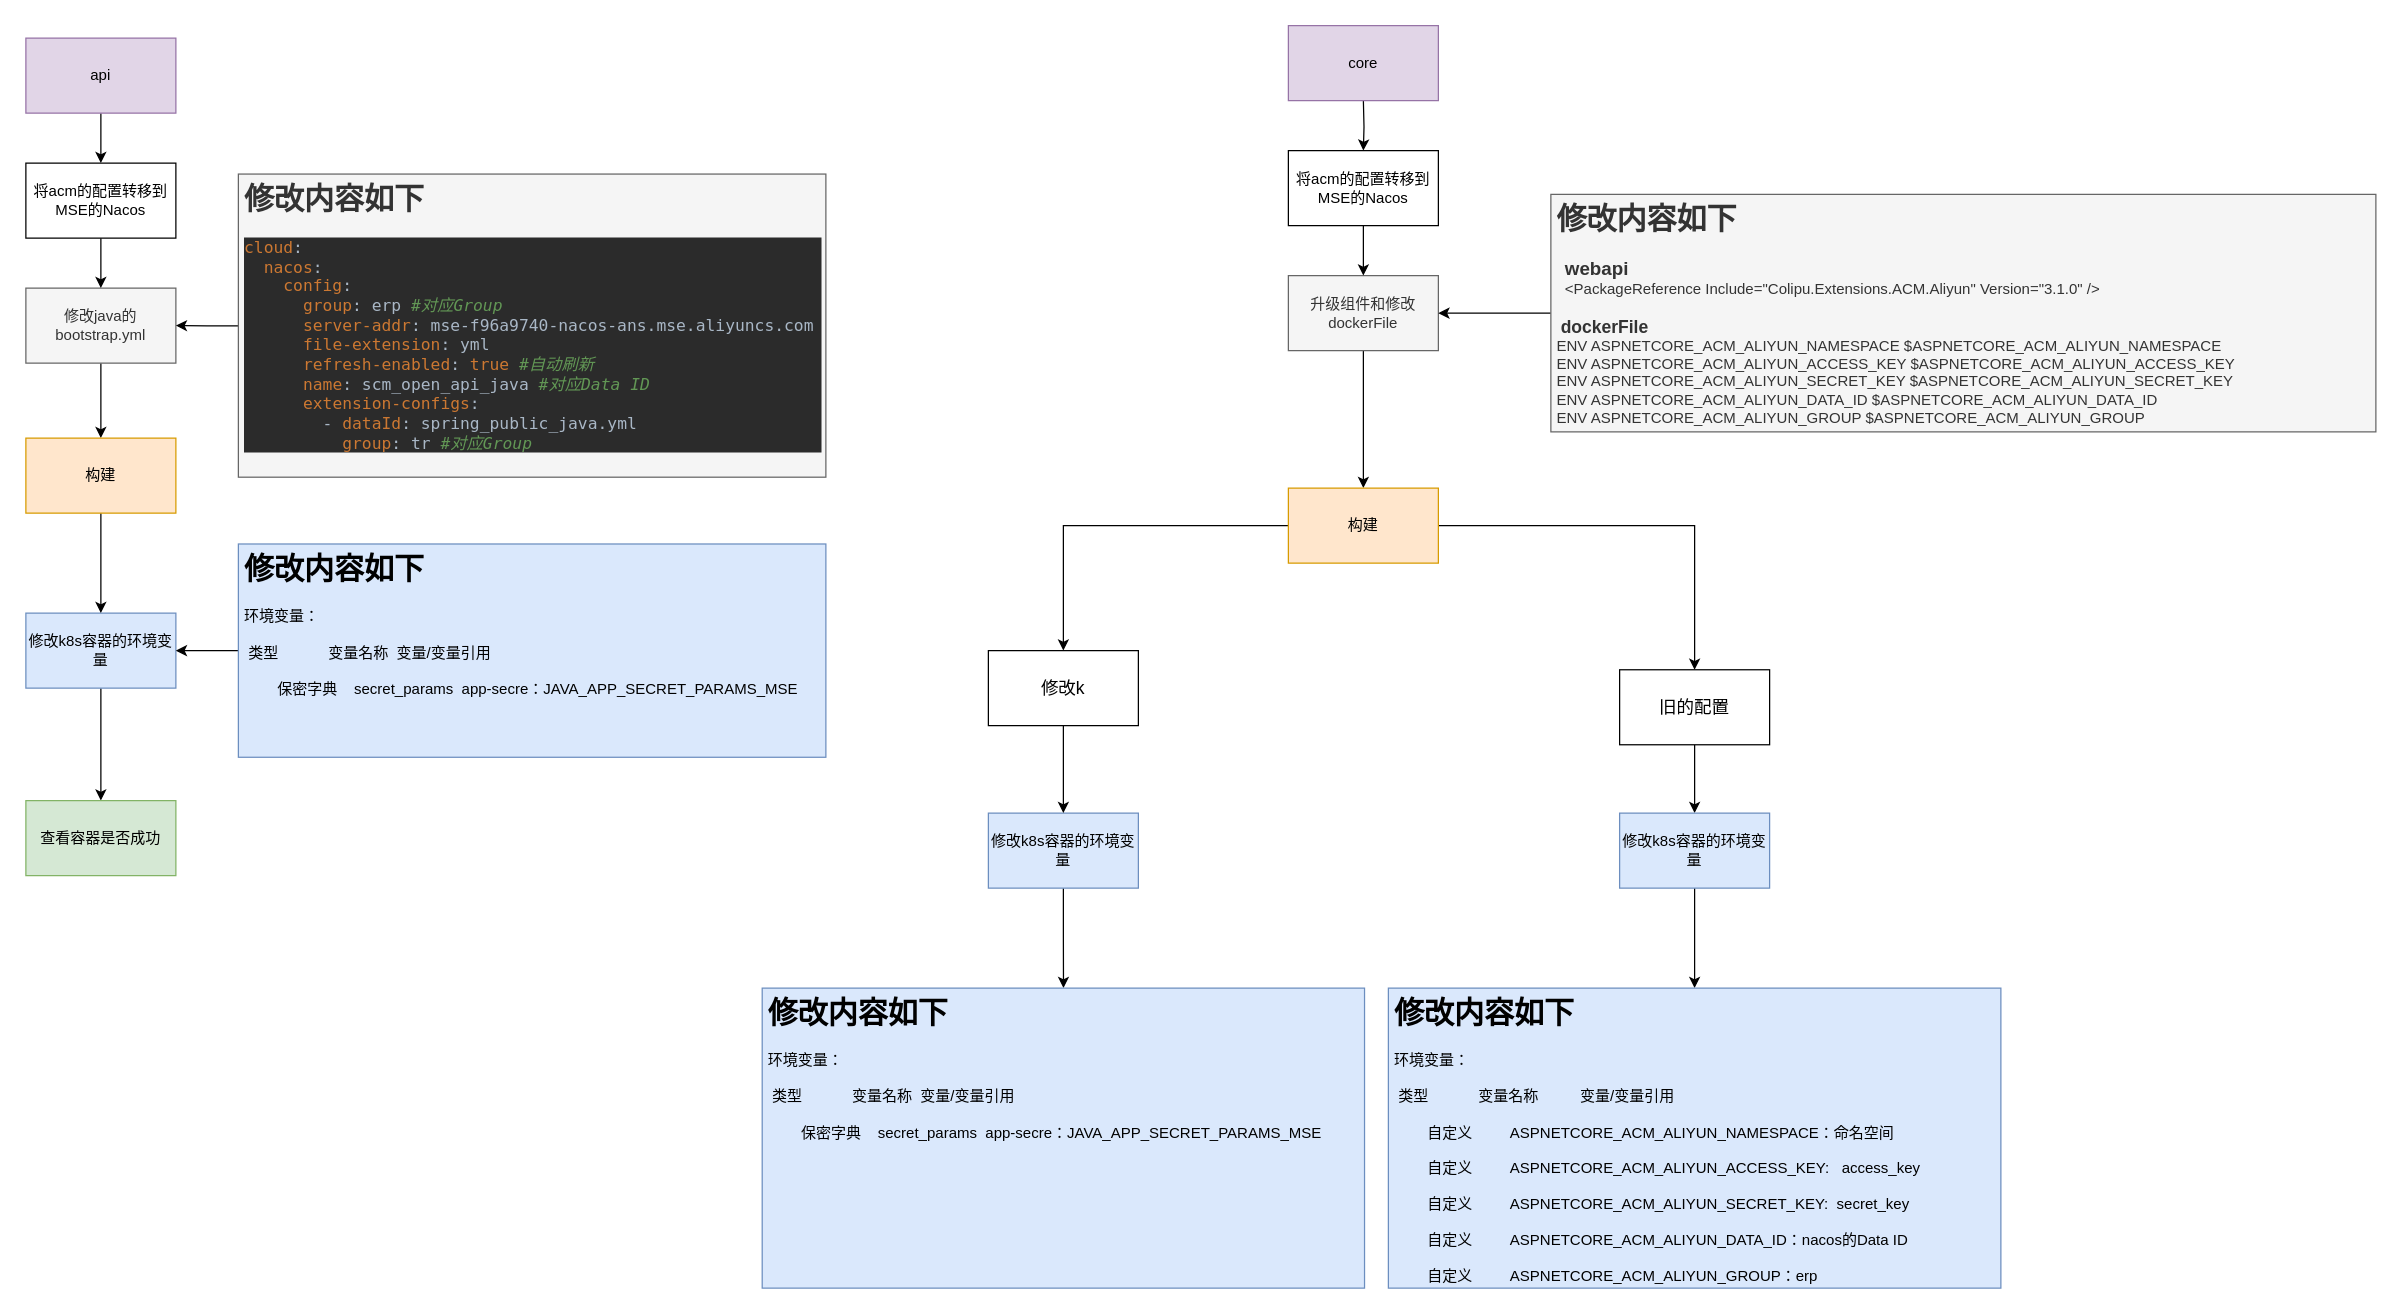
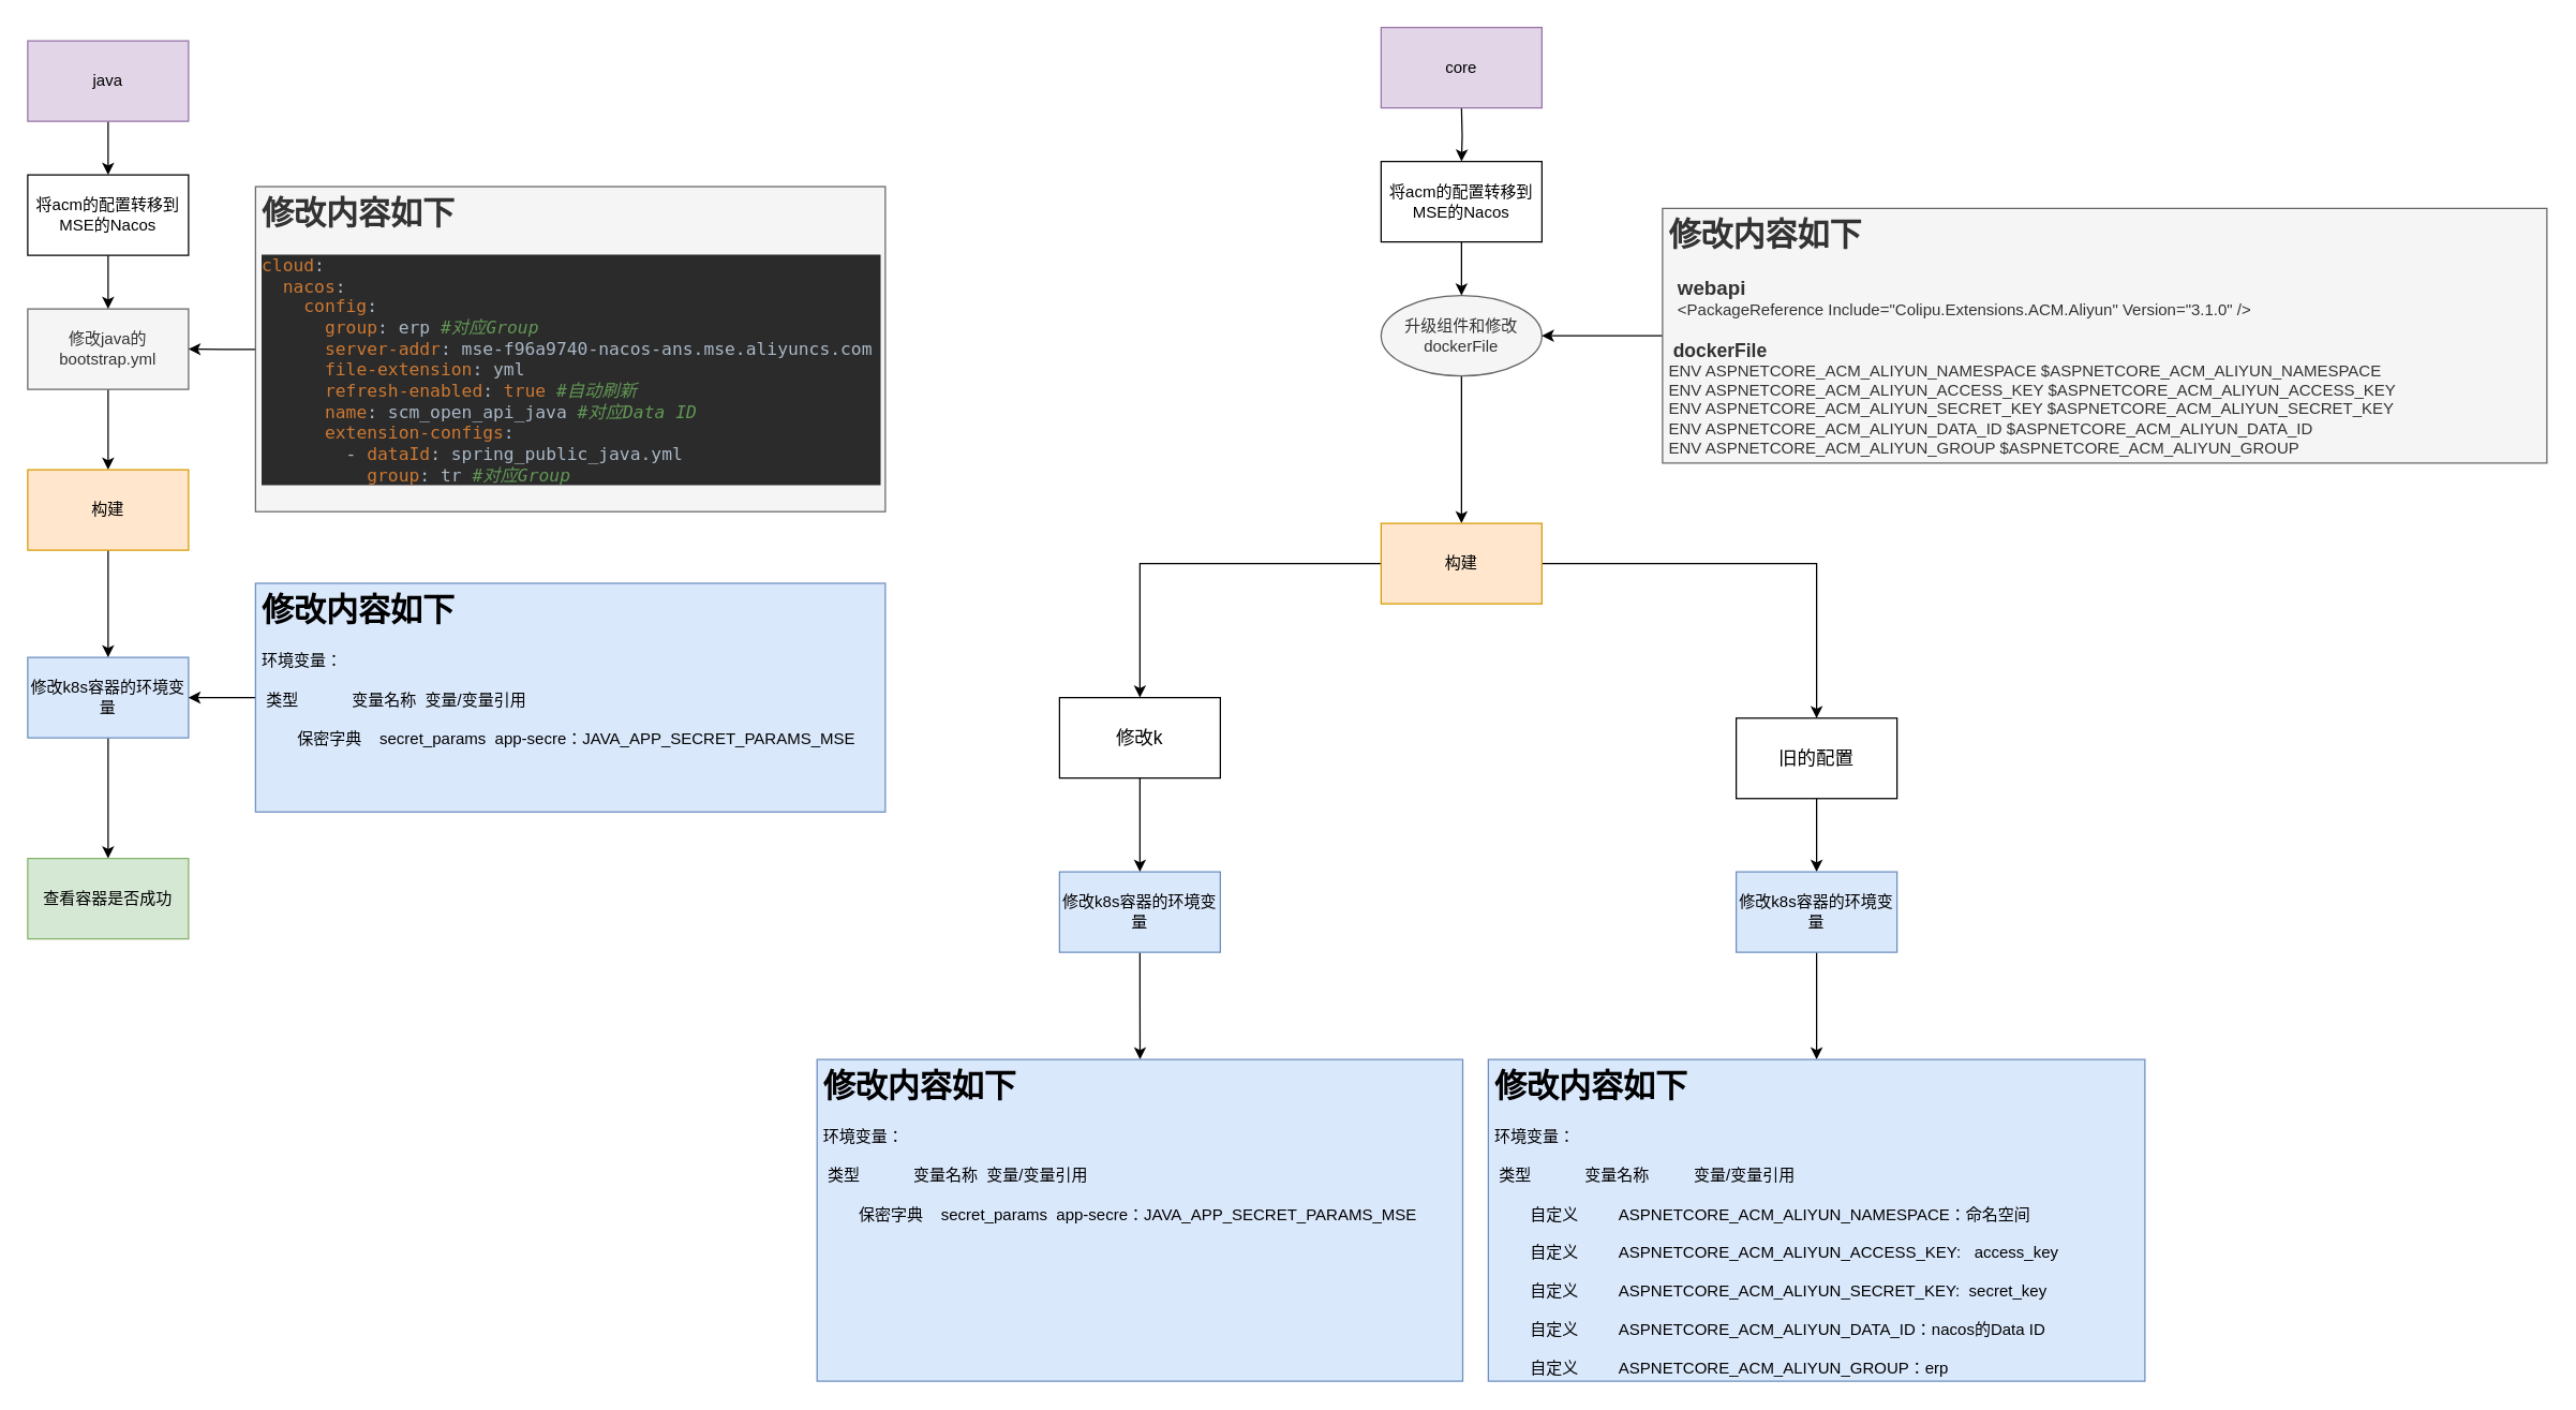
- <mxCell id="3" value="api" style="rounded=0;whiteSpace=wrap;html=1;fillColor=#e1d5e7;strokeColor=#9673a6;" vertex="1" parent="1"><mxGeometry x="20" y="30" width="120" height="60" as="geometry" /></mxCell>
+ <mxCell id="3" value="java" style="rounded=0;whiteSpace=wrap;html=1;fillColor=#e1d5e7;strokeColor=#9673a6;" vertex="1" parent="1"><mxGeometry x="20" y="30" width="120" height="60" as="geometry" /></mxCell>
- <mxCell id="19" value="升级组件和修改dockerFile" style="rounded=0;whiteSpace=wrap;html=1;fillColor=#f5f5f5;fontColor=#333333;strokeColor=#666666;" vertex="1" parent="1"><mxGeometry x="1030" y="220" width="120" height="60" as="geometry" /></mxCell>
+ <mxCell id="19" value="升级组件和修改dockerFile" style="ellipse;whiteSpace=wrap;html=1;fillColor=#f5f5f5;fontColor=#333333;strokeColor=#666666;" vertex="1" parent="1"><mxGeometry x="1030" y="220" width="120" height="60" as="geometry" /></mxCell>
